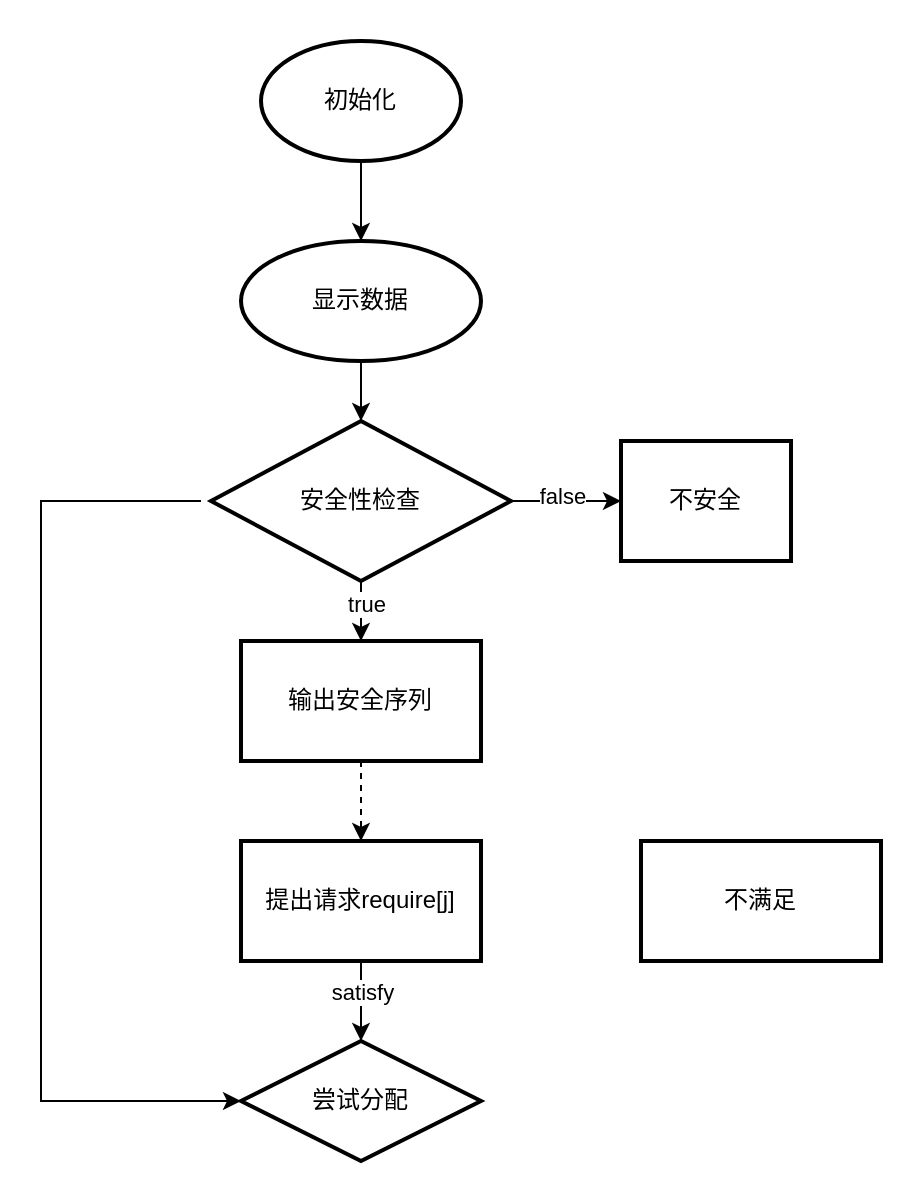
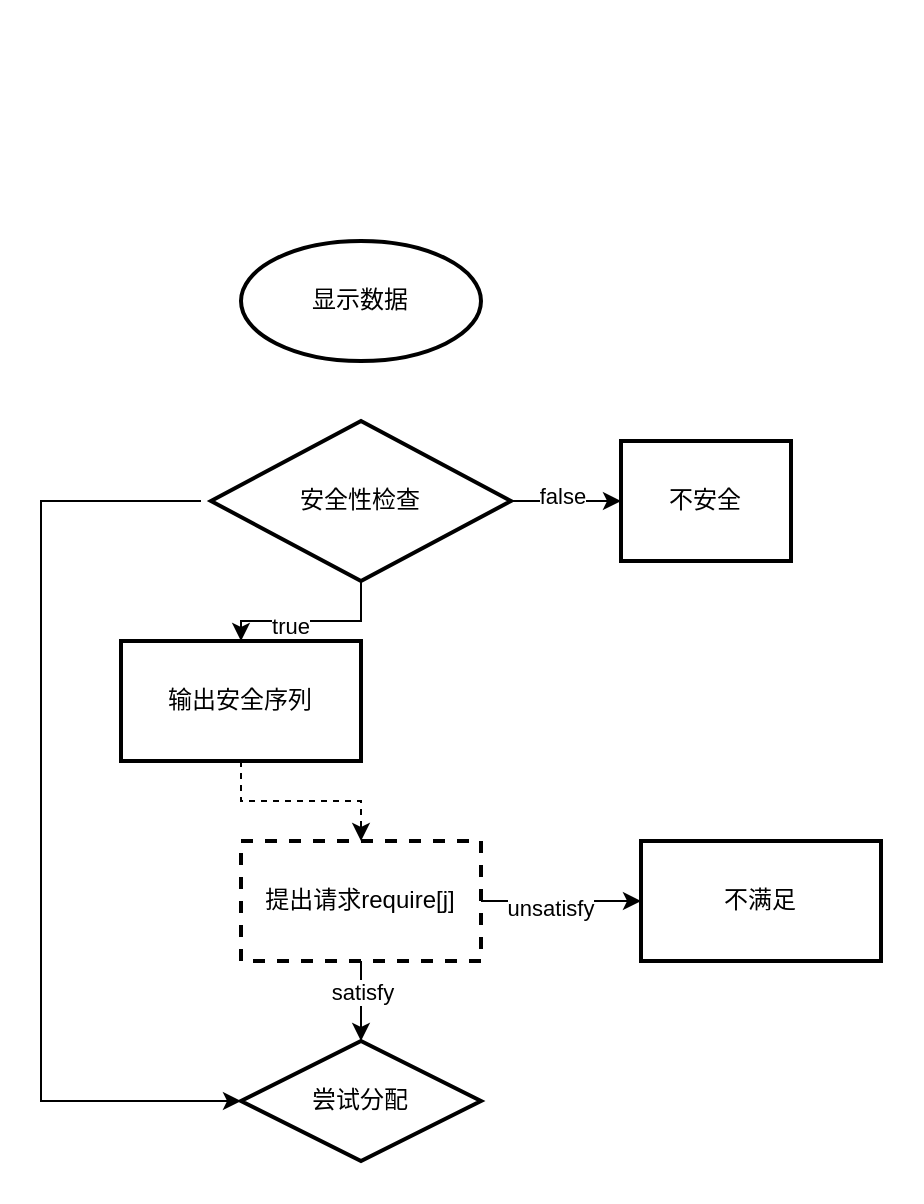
- <mxCell id="3" value="初始化" style="strokeWidth=2;html=1;shape=mxgraph.flowchart.start_1;whiteSpace=wrap;" vertex="1" parent="1"><mxGeometry x="130" y="20" width="100" height="60" as="geometry" /></mxCell>
- <mxCell id="2" value="" style="edgeStyle=orthogonalEdgeStyle;rounded=0;orthogonalLoop=1;jettySize=auto;html=1;" edge="1" parent="1" source="3" target="5"><mxGeometry relative="1" as="geometry" /></mxCell>
- <mxCell id="4" value="" style="edgeStyle=orthogonalEdgeStyle;rounded=0;orthogonalLoop=1;jettySize=auto;html=1;" edge="1" parent="1" source="5" target="10"><mxGeometry relative="1" as="geometry" /></mxCell>
- <mxCell id="13" value="输出安全序列" style="whiteSpace=wrap;html=1;strokeWidth=2;" vertex="1" parent="1"><mxGeometry x="120" y="320" width="120" height="60" as="geometry" /></mxCell>
+ <mxCell id="13" value="输出安全序列" style="whiteSpace=wrap;html=1;strokeWidth=2;" vertex="1" parent="1"><mxGeometry x="60" y="320" width="120" height="60" as="geometry" /></mxCell>
- <mxCell id="18" value="提出请求require[j]" style="whiteSpace=wrap;html=1;strokeWidth=2;" vertex="1" parent="1"><mxGeometry x="120" y="420" width="120" height="60" as="geometry" /></mxCell>
+ <mxCell id="18" value="提出请求require[j]" style="whiteSpace=wrap;html=1;strokeWidth=2;dashed=1;" vertex="1" parent="1"><mxGeometry x="120" y="420" width="120" height="60" as="geometry" /></mxCell>
+ <mxCell id="16" value="" style="edgeStyle=orthogonalEdgeStyle;rounded=0;orthogonalLoop=1;jettySize=auto;html=1;" edge="1" parent="1" source="18" target="21"><mxGeometry relative="1" as="geometry" /></mxCell>
+ <mxCell id="17" value="unsatisfy" style="edgeLabel;html=1;align=center;verticalAlign=middle;resizable=0;points=[];" vertex="1" connectable="0" parent="16"><mxGeometry x="-0.15" y="-3" relative="1" as="geometry"><mxPoint as="offset" /></mxGeometry></mxCell>
